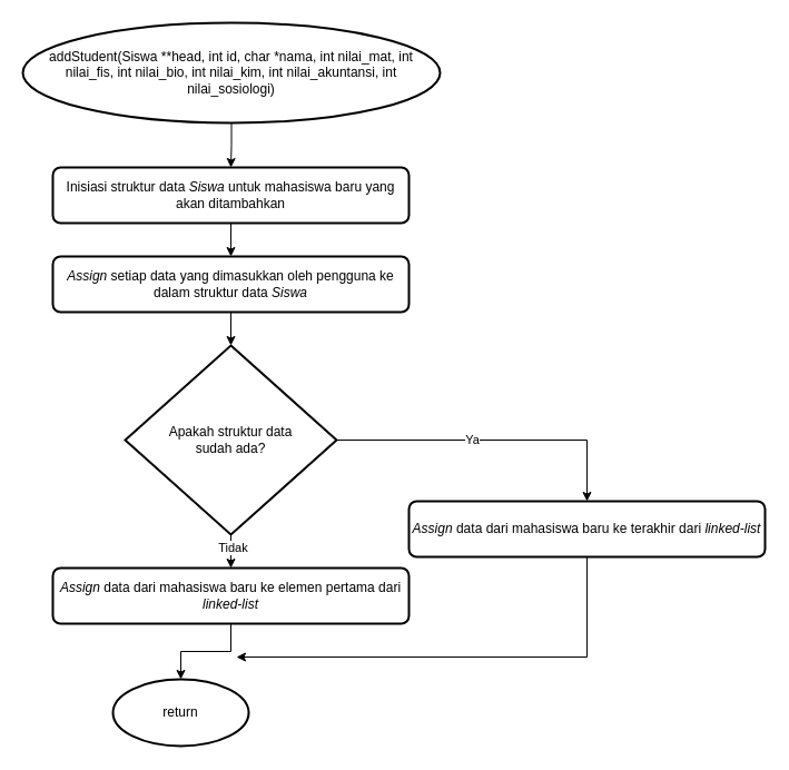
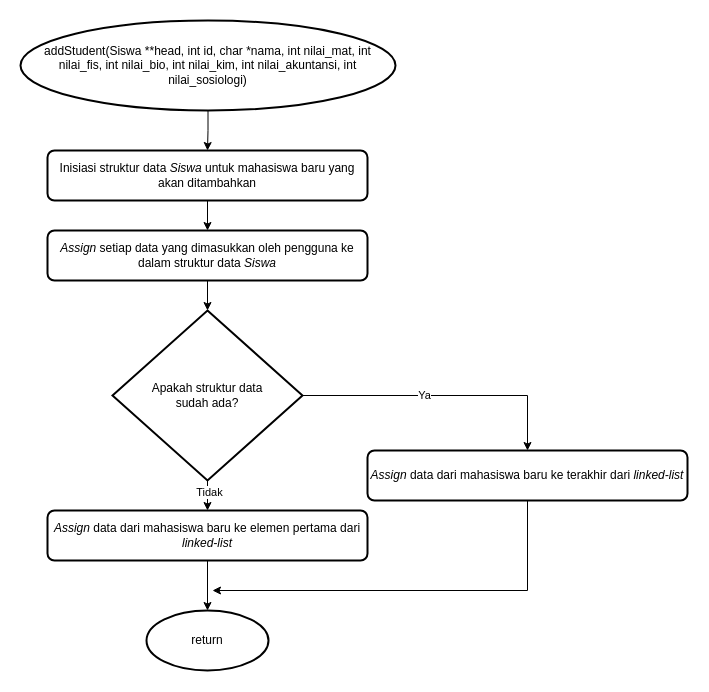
- <mxCell id="16" value="return" style="strokeWidth=2;html=1;shape=mxgraph.flowchart.start_1;whiteSpace=wrap;" vertex="1" parent="1"><mxGeometry x="101" y="610" width="122" height="60" as="geometry" /></mxCell>
+ <mxCell id="16" value="return" style="strokeWidth=2;html=1;shape=mxgraph.flowchart.start_1;whiteSpace=wrap;" vertex="1" parent="1"><mxGeometry x="146" y="610" width="122" height="60" as="geometry" /></mxCell>
